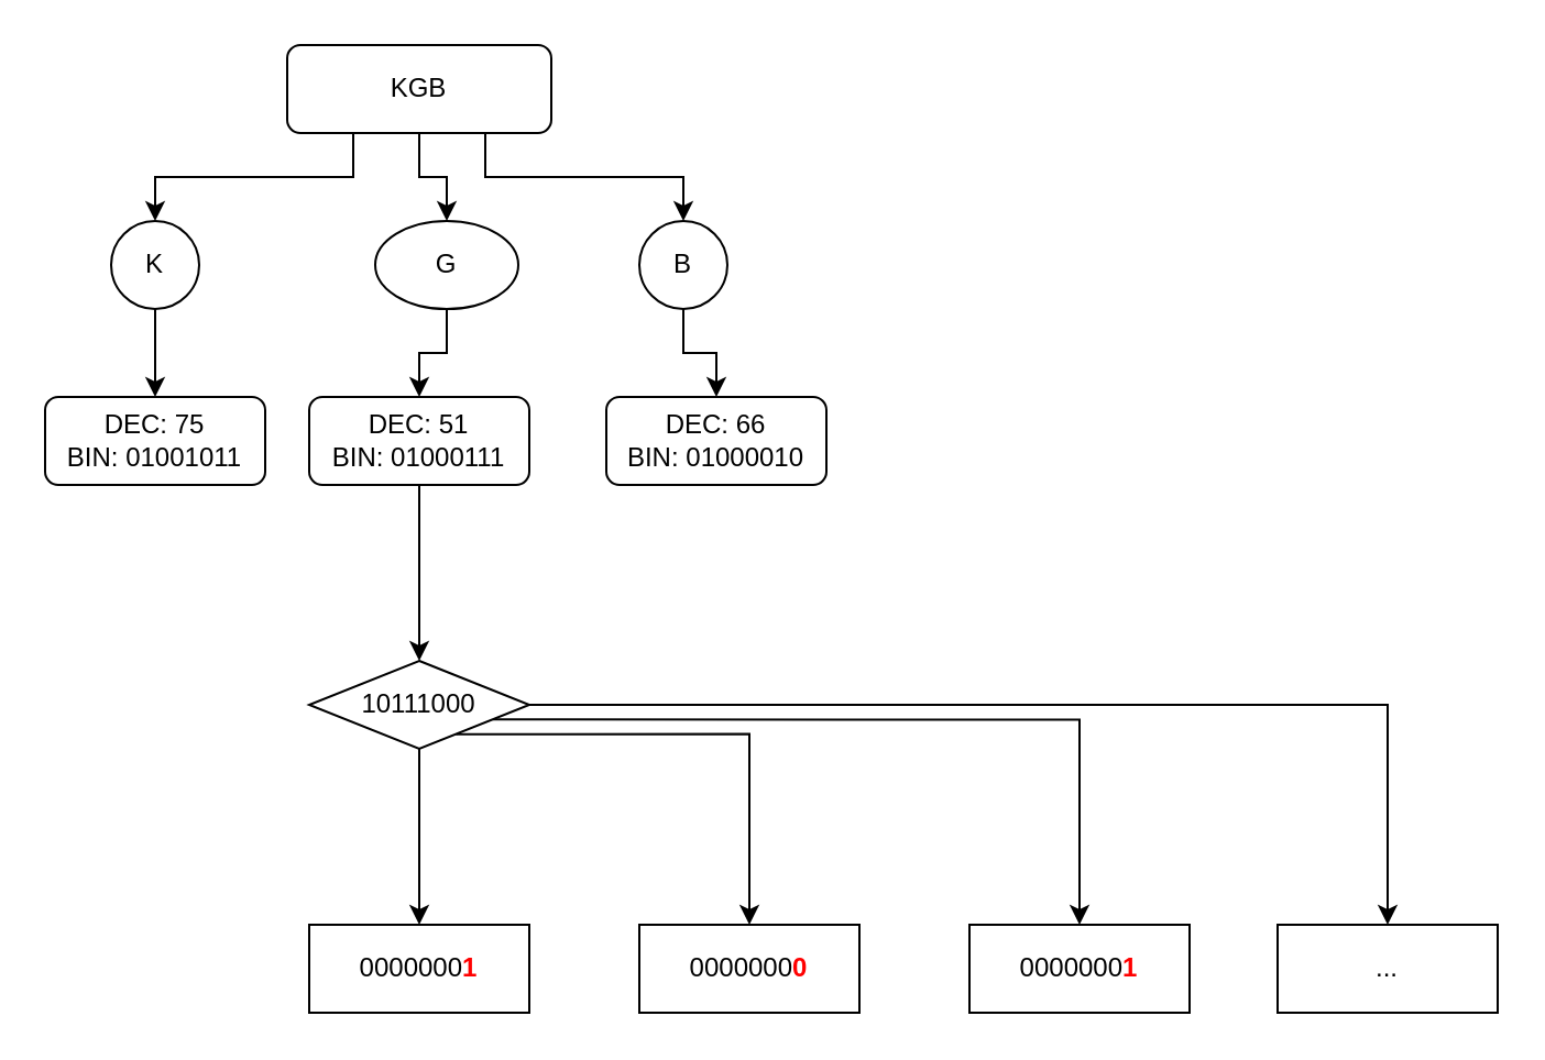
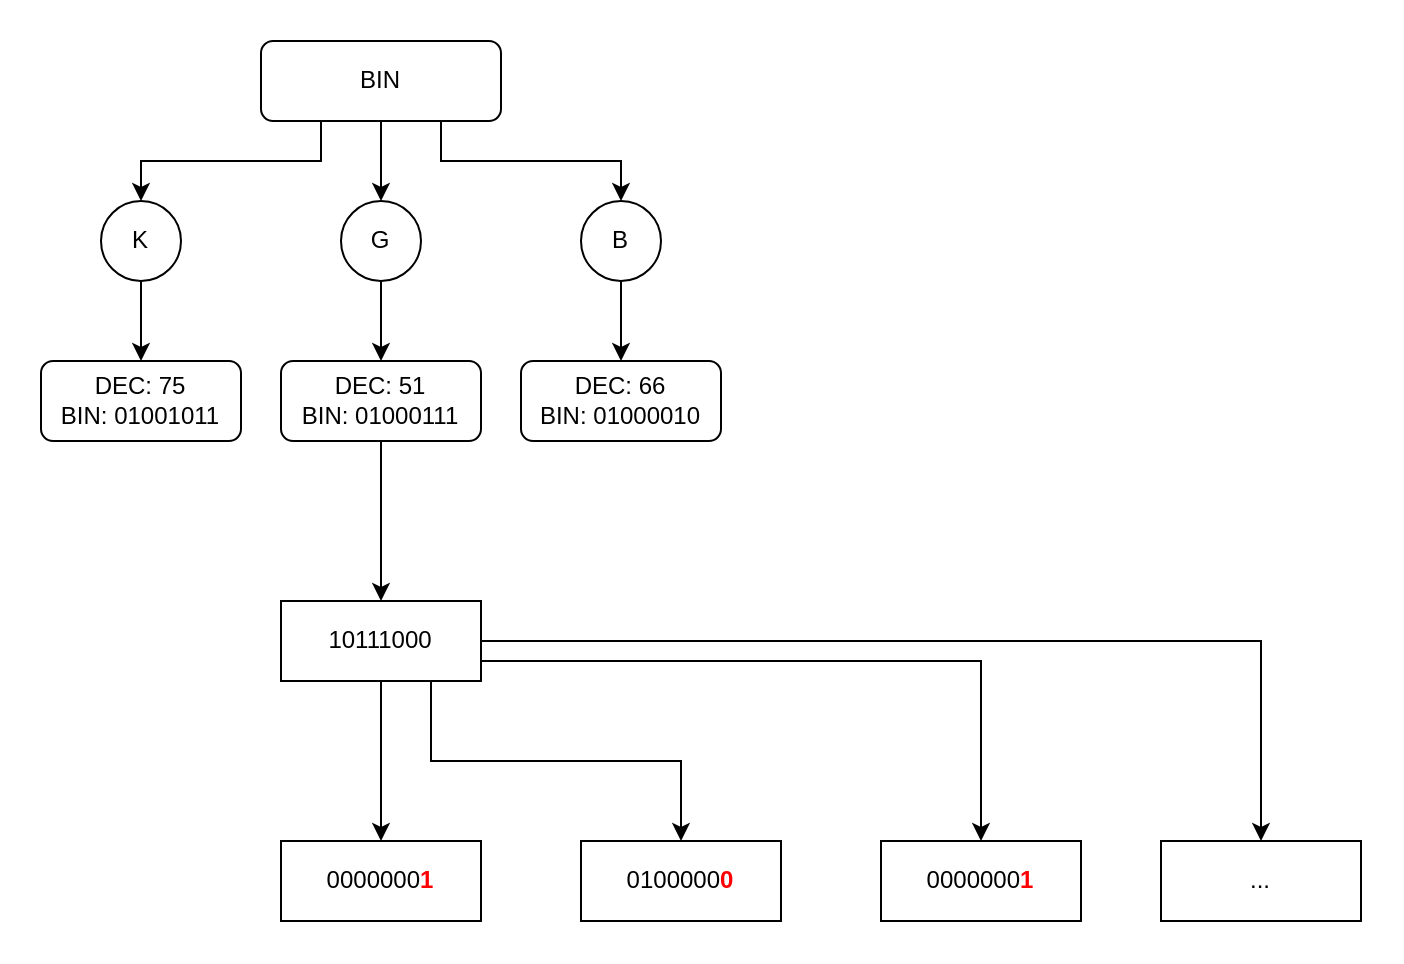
- <mxCell id="5" value="KGB" style="rounded=1;whiteSpace=wrap;html=1;" vertex="1" parent="1"><mxGeometry x="130" y="20" width="120" height="40" as="geometry" /></mxCell>
+ <mxCell id="5" value="BIN" style="rounded=1;whiteSpace=wrap;html=1;" vertex="1" parent="1"><mxGeometry x="130" y="20" width="120" height="40" as="geometry" /></mxCell>
- <mxCell id="11" value="G" style="ellipse;whiteSpace=wrap;html=1;aspect=fixed;" vertex="1" parent="1"><mxGeometry x="170" y="100" width="65" height="40" as="geometry" /></mxCell>
+ <mxCell id="11" value="G" style="ellipse;whiteSpace=wrap;html=1;aspect=fixed;" vertex="1" parent="1"><mxGeometry x="170" y="100" width="40" height="40" as="geometry" /></mxCell>
- <mxCell id="13" value="DEC: 66&lt;br&gt;BIN: 01000010" style="rounded=1;whiteSpace=wrap;html=1;" vertex="1" parent="1"><mxGeometry x="275" y="180" width="100" height="40" as="geometry" /></mxCell>
+ <mxCell id="13" value="DEC: 66&lt;br&gt;BIN: 01000010" style="rounded=1;whiteSpace=wrap;html=1;" vertex="1" parent="1"><mxGeometry x="260" y="180" width="100" height="40" as="geometry" /></mxCell>
- <mxCell id="20" value="10111000" style="rhombus;whiteSpace=wrap;html=1;align=center;" vertex="1" parent="1"><mxGeometry x="140" y="300" width="100" height="40" as="geometry" /></mxCell>
+ <mxCell id="20" value="10111000" style="rounded=0;whiteSpace=wrap;html=1;align=center;" vertex="1" parent="1"><mxGeometry x="140" y="300" width="100" height="40" as="geometry" /></mxCell>
- <mxCell id="22" value="0000000&lt;b&gt;&lt;font color=&quot;#ff0000&quot;&gt;0&lt;/font&gt;&lt;/b&gt;" style="rounded=0;whiteSpace=wrap;html=1;align=center;" vertex="1" parent="1"><mxGeometry x="290" y="420" width="100" height="40" as="geometry" /></mxCell>
+ <mxCell id="22" value="0100000&lt;b&gt;&lt;font color=&quot;#ff0000&quot;&gt;0&lt;/font&gt;&lt;/b&gt;" style="rounded=0;whiteSpace=wrap;html=1;align=center;" vertex="1" parent="1"><mxGeometry x="290" y="420" width="100" height="40" as="geometry" /></mxCell>
